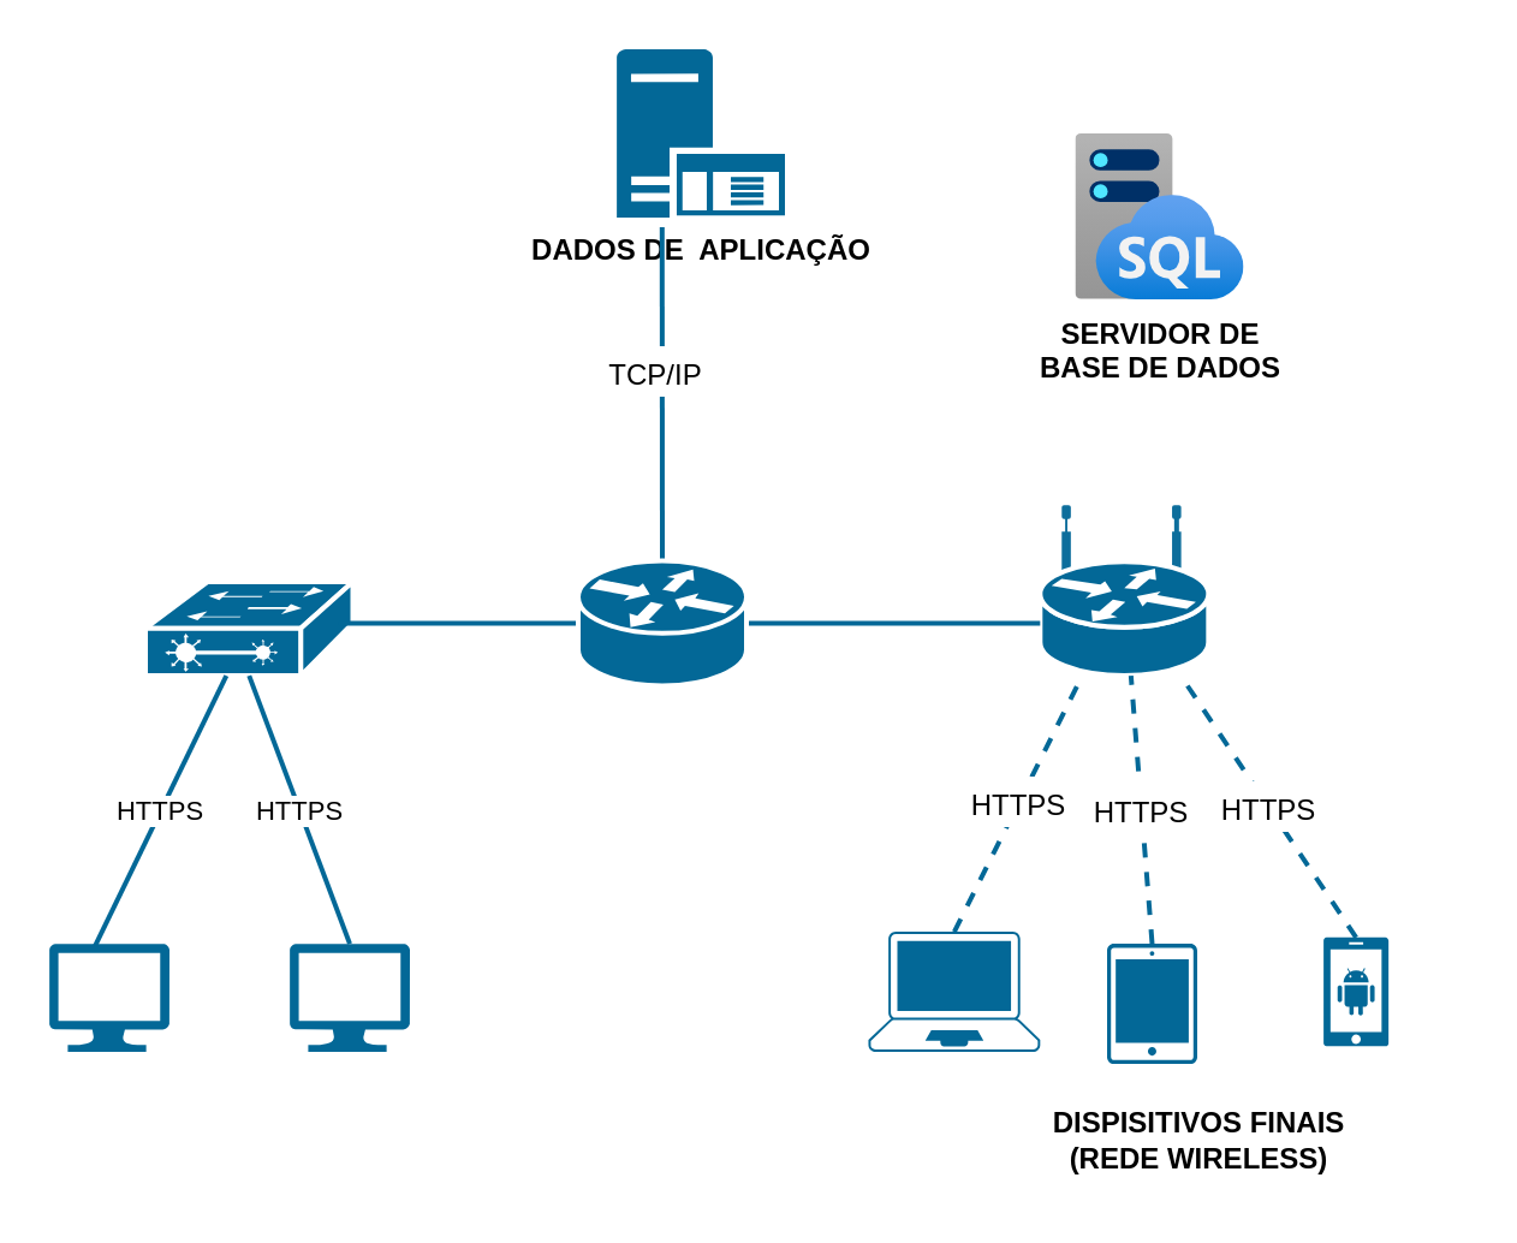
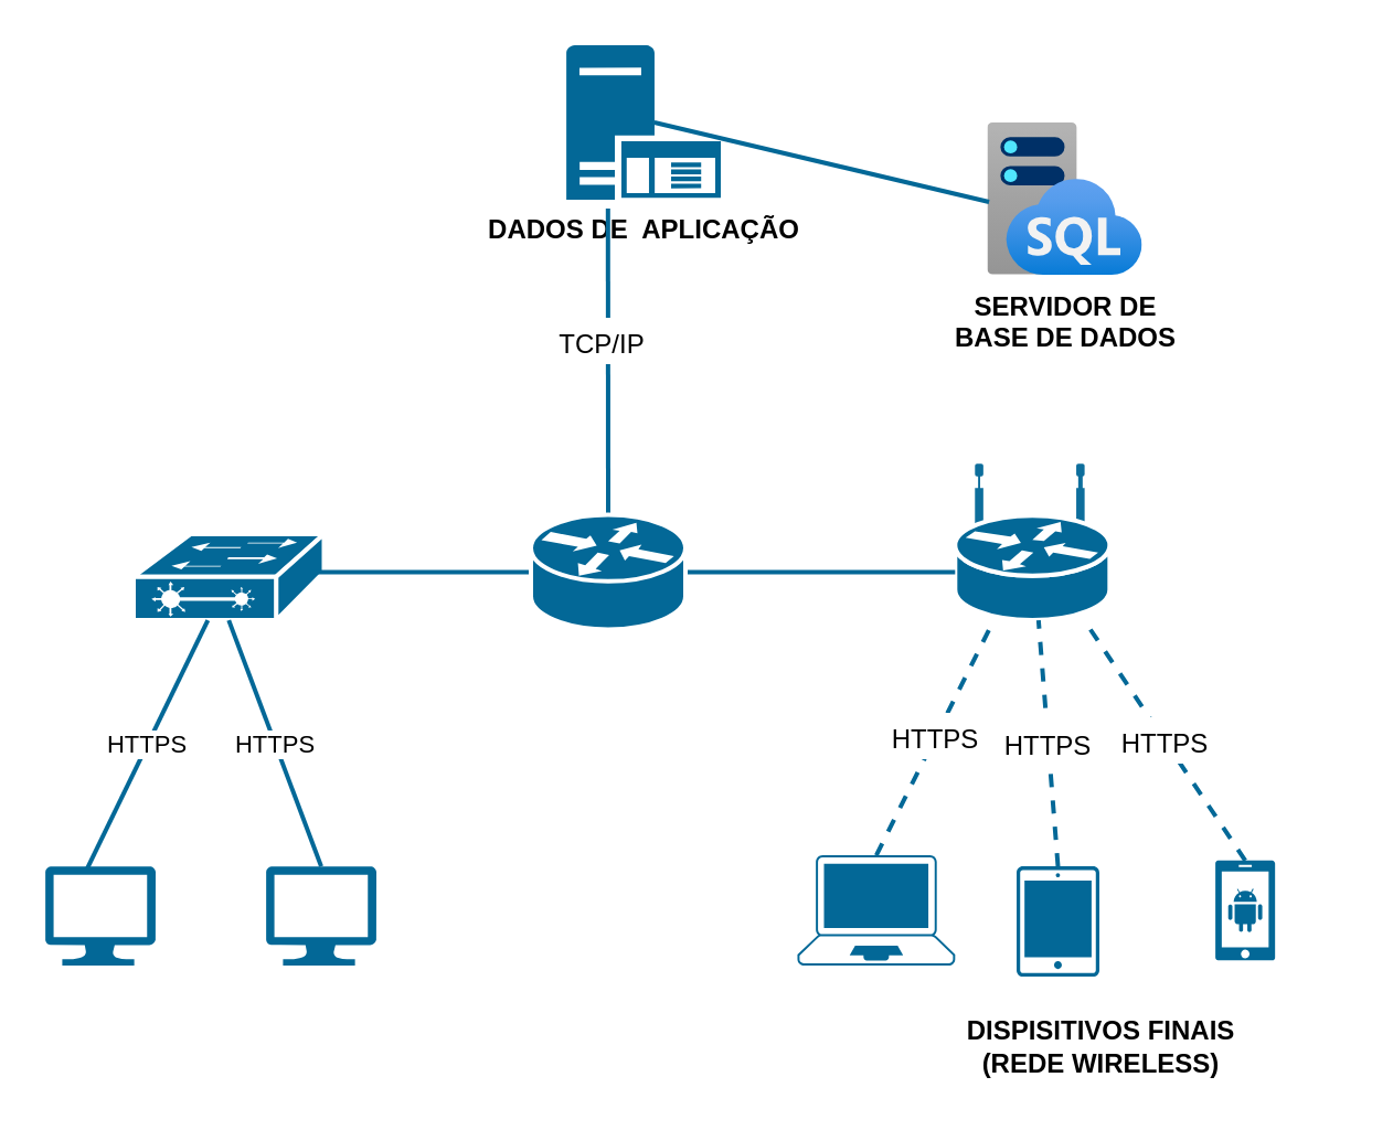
+ <mxCell id="9" value="" style="endArrow=none;html=1;strokeColor=#036897;strokeWidth=2;entryX=0.004;entryY=0.514;entryDx=0;entryDy=0;entryPerimeter=0;exitX=0.57;exitY=0.5;exitDx=0;exitDy=0;exitPerimeter=0;" parent="1" source="10" target="5" edge="1"><mxGeometry width="50" height="50" relative="1" as="geometry"><mxPoint x="234.97" y="0" as="sourcePoint" /><mxPoint x="244.9" y="65" as="targetPoint" /></mxGeometry></mxCell>
